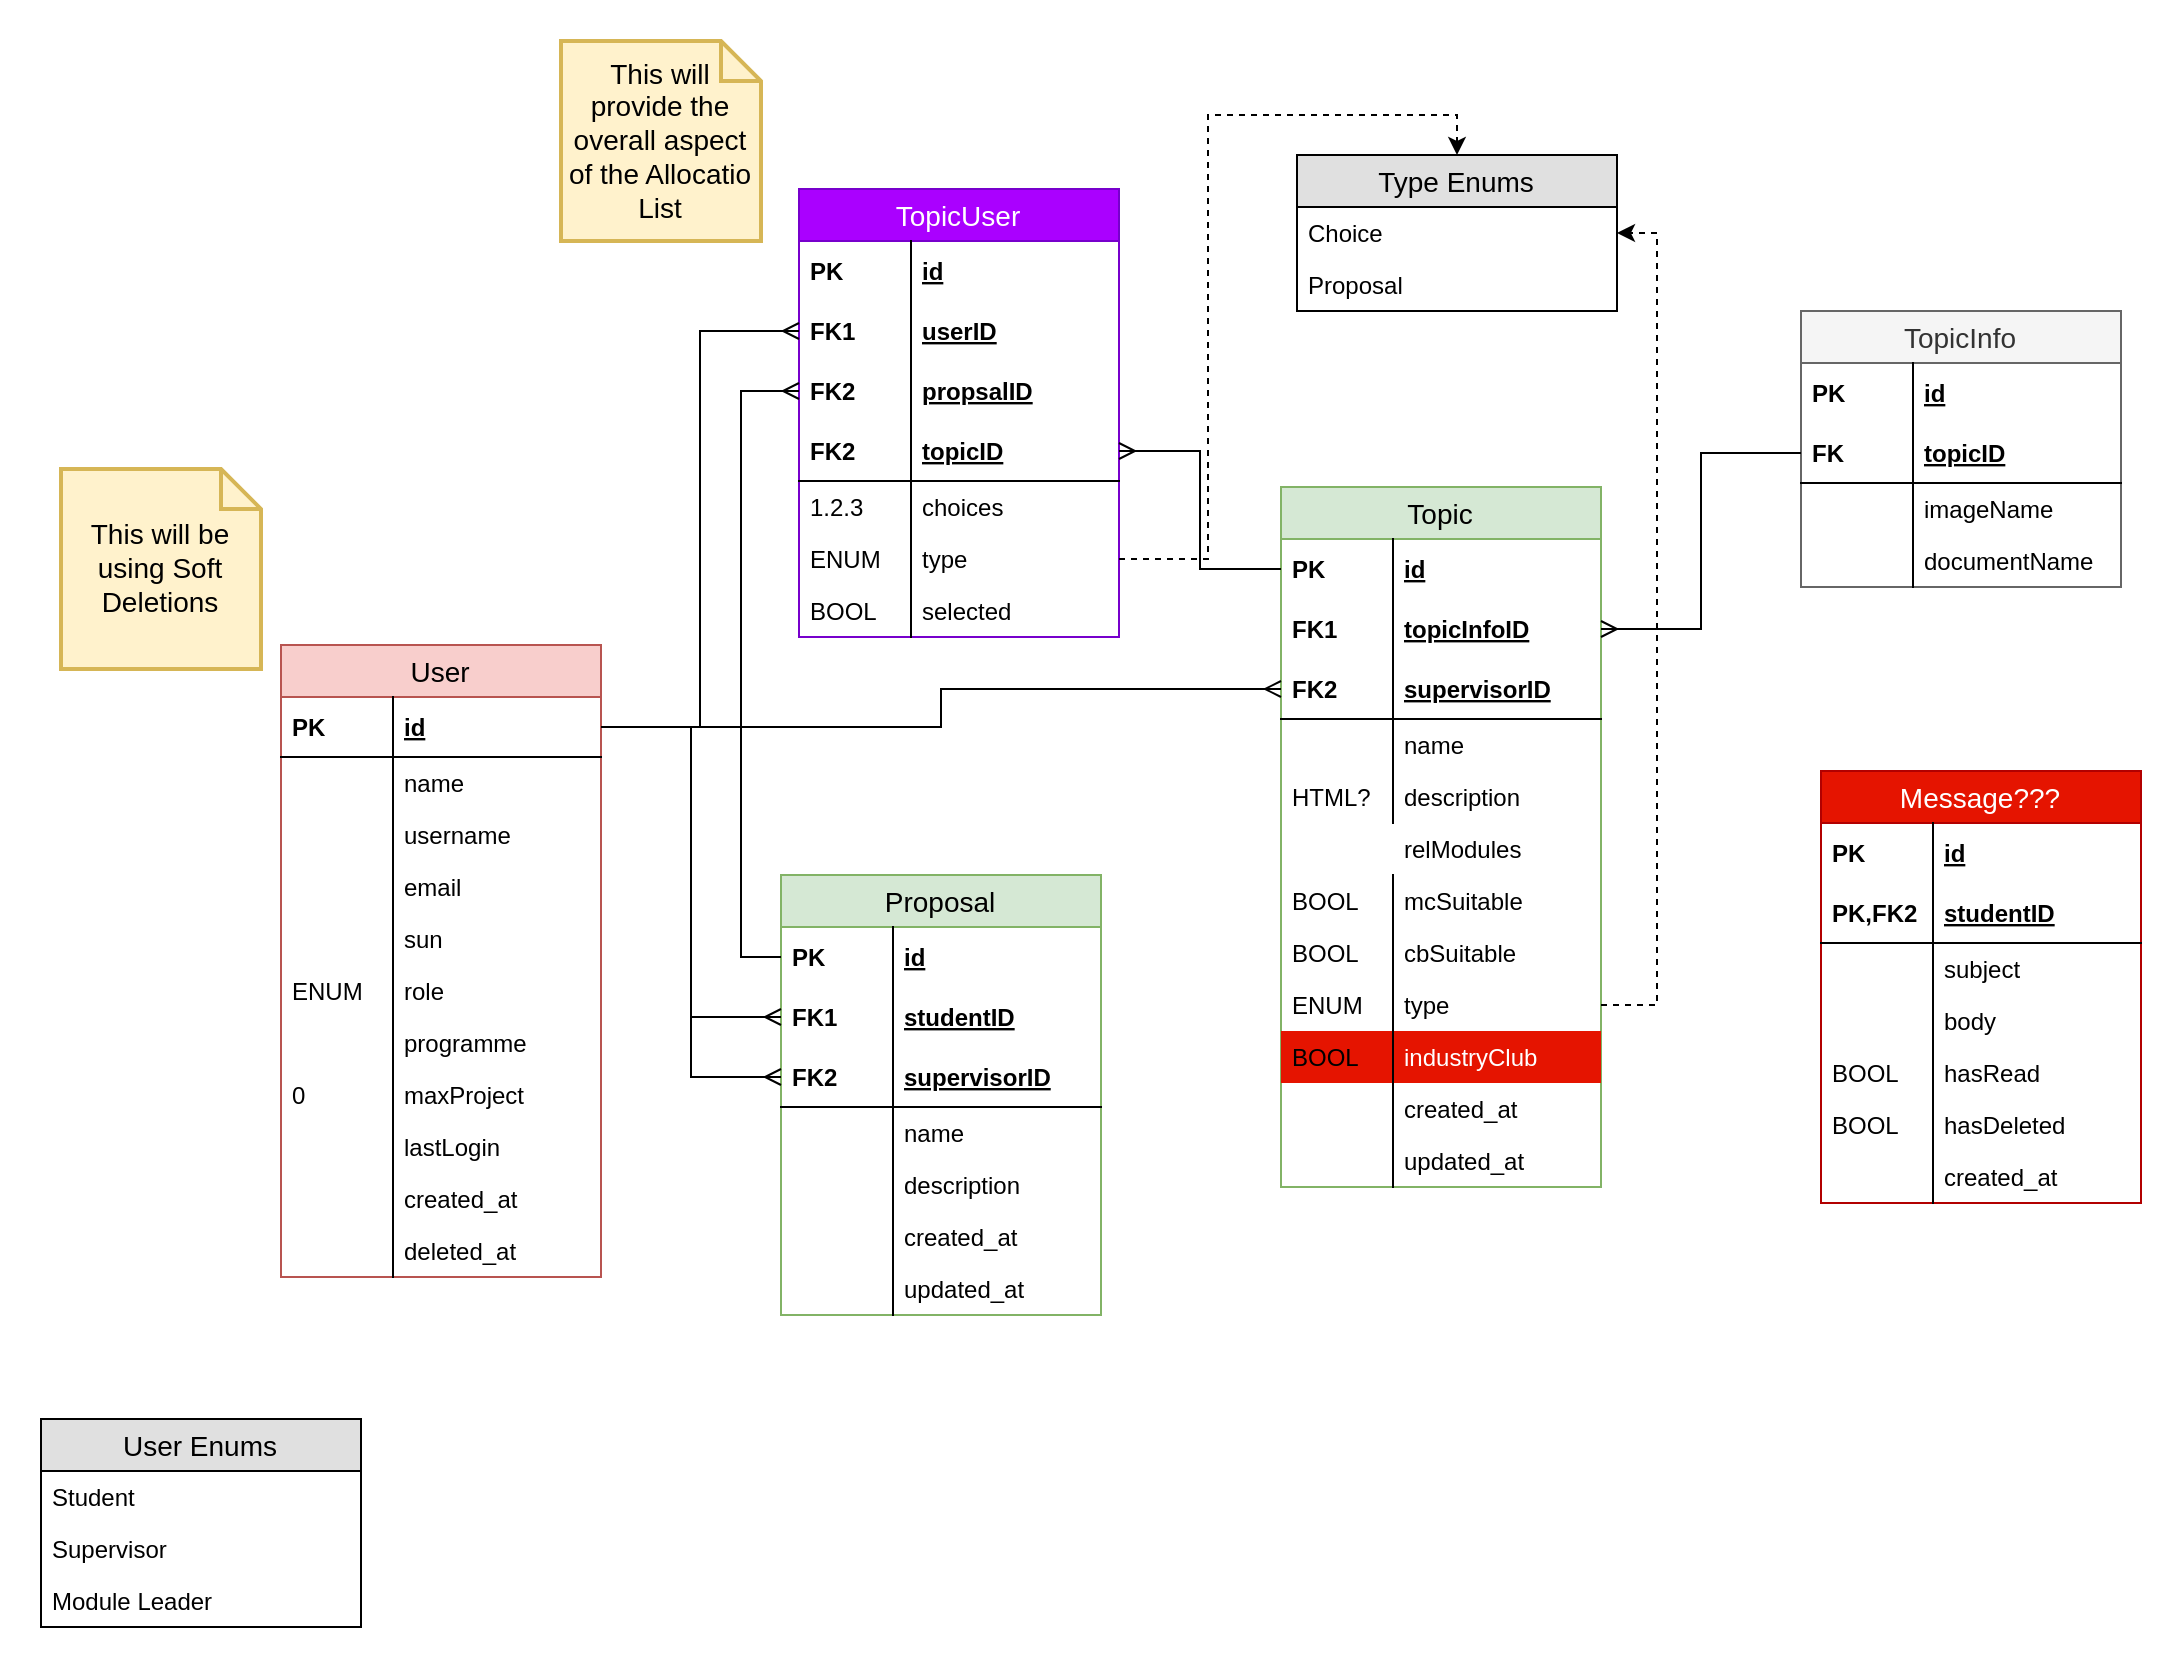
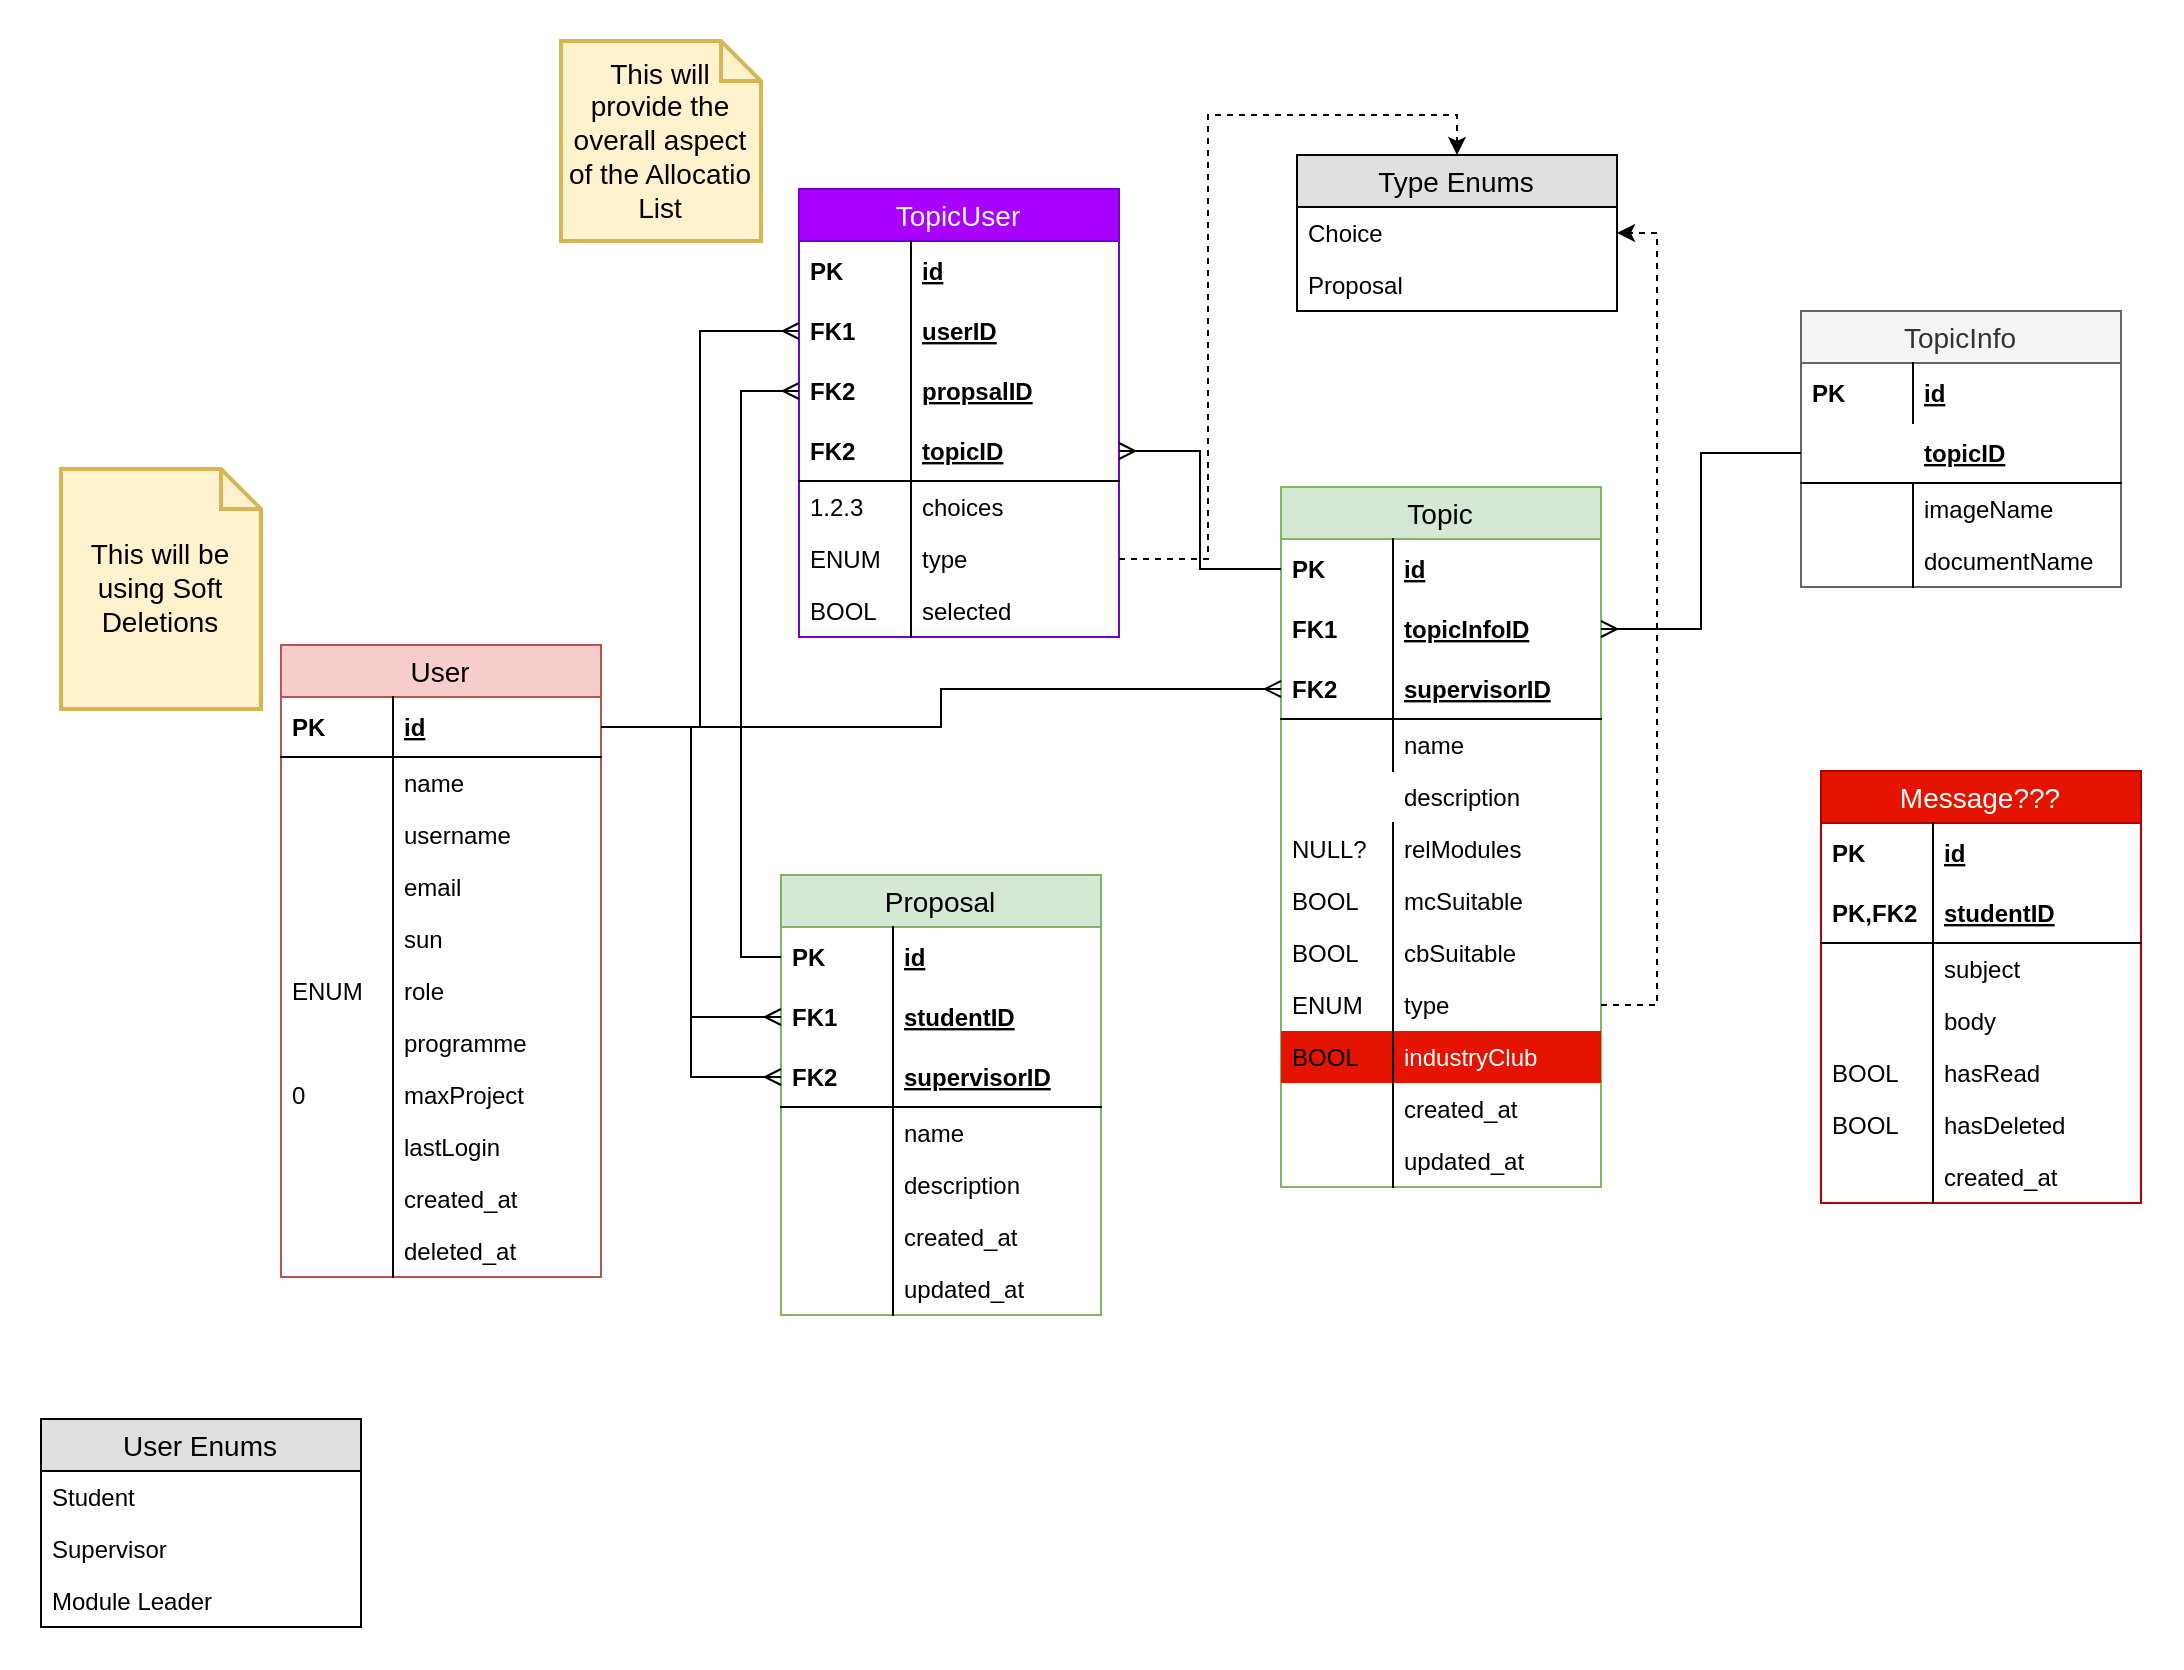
- <mxCell id="114" value="FK" style="shape=partialRectangle;fontStyle=1;top=0;left=0;bottom=0;fillColor=none;align=left;verticalAlign=middle;spacingLeft=4;spacingRight=4;overflow=hidden;rotatable=0;points=[];portConstraint=eastwest;part=1;fontSize=12;" parent="113" vertex="1" connectable="0"><mxGeometry width="56" height="30" as="geometry" /></mxCell>
- <mxCell id="109" value="This will be using Soft Deletions" style="shape=note;strokeWidth=2;fontSize=14;size=20;whiteSpace=wrap;html=1;fillColor=#fff2cc;strokeColor=#d6b656;" parent="1" vertex="1"><mxGeometry x="30" y="234" width="100" height="100" as="geometry" /></mxCell>
+ <mxCell id="109" value="This will be using Soft Deletions" style="shape=note;strokeWidth=2;fontSize=14;size=20;whiteSpace=wrap;html=1;fillColor=#fff2cc;strokeColor=#d6b656;" parent="1" vertex="1"><mxGeometry x="30" y="234" width="100" height="120" as="geometry" /></mxCell>
- <mxCell id="35" value="HTML?" style="shape=partialRectangle;top=0;left=0;bottom=0;fillColor=none;align=left;verticalAlign=top;spacingLeft=4;spacingRight=4;overflow=hidden;rotatable=0;points=[];portConstraint=eastwest;part=1;fontSize=12;" parent="34" vertex="1" connectable="0"><mxGeometry width="56" height="26" as="geometry" /></mxCell>
+ <mxCell id="37" value="NULL?" style="shape=partialRectangle;top=0;left=0;bottom=0;fillColor=none;align=left;verticalAlign=top;spacingLeft=4;spacingRight=4;overflow=hidden;rotatable=0;points=[];portConstraint=eastwest;part=1;fontSize=12;" parent="36" vertex="1" connectable="0"><mxGeometry width="56" height="26" as="geometry" /></mxCell>
